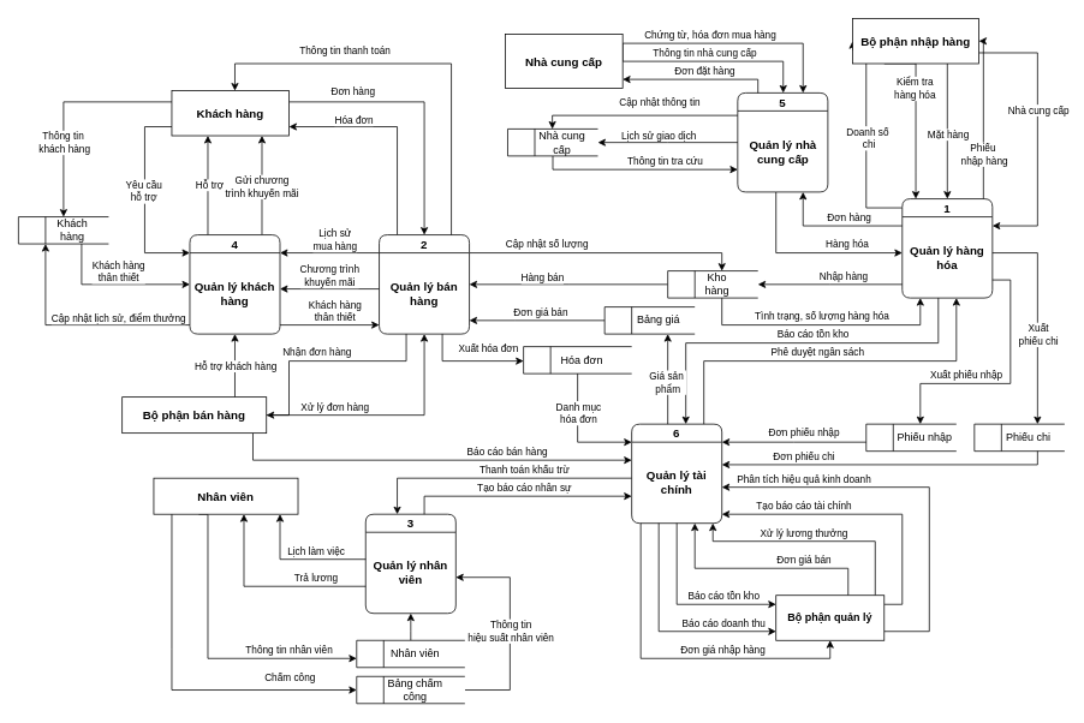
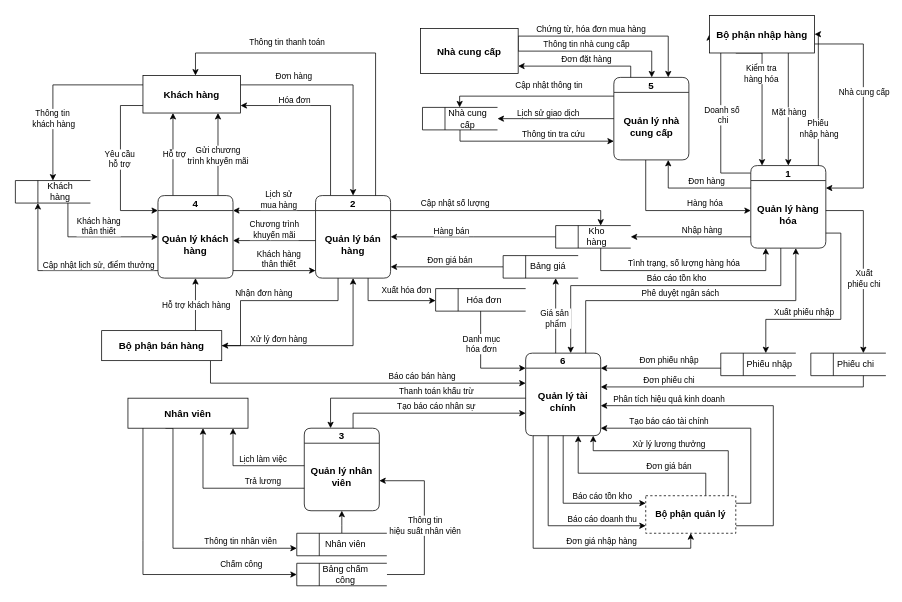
- <mxCell id="110" value="&lt;b&gt;Bộ phận quản lý&lt;/b&gt;" style="rounded=0;whiteSpace=wrap;html=1;" parent="1" vertex="1"><mxGeometry x="860" y="660" width="120" height="50" as="geometry" /></mxCell>
+ <mxCell id="110" value="&lt;b&gt;Bộ phận quản lý&lt;/b&gt;" style="rounded=0;whiteSpace=wrap;html=1;dashed=1;" parent="1" vertex="1"><mxGeometry x="860" y="660" width="120" height="50" as="geometry" /></mxCell>
